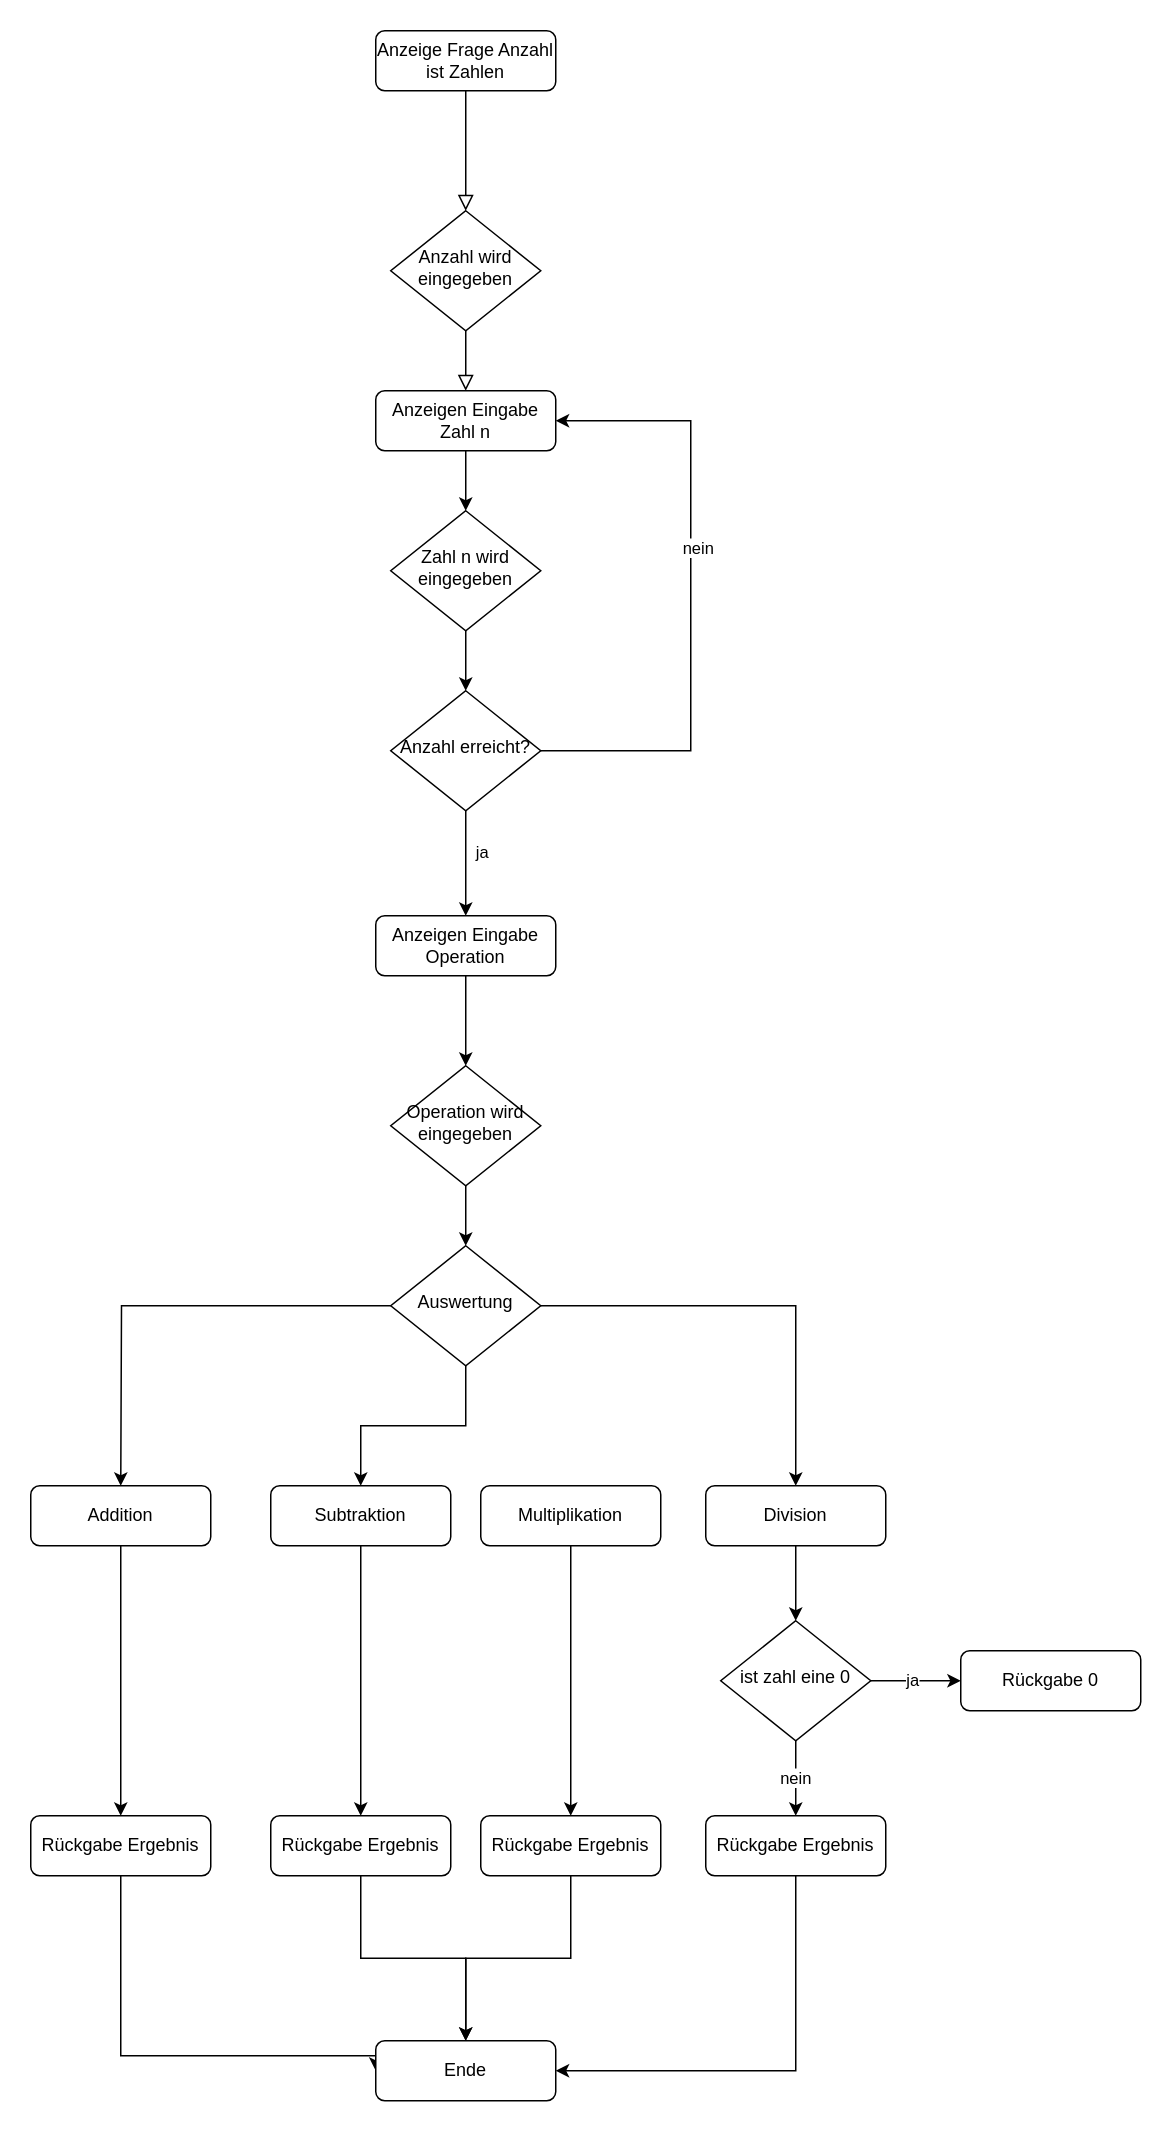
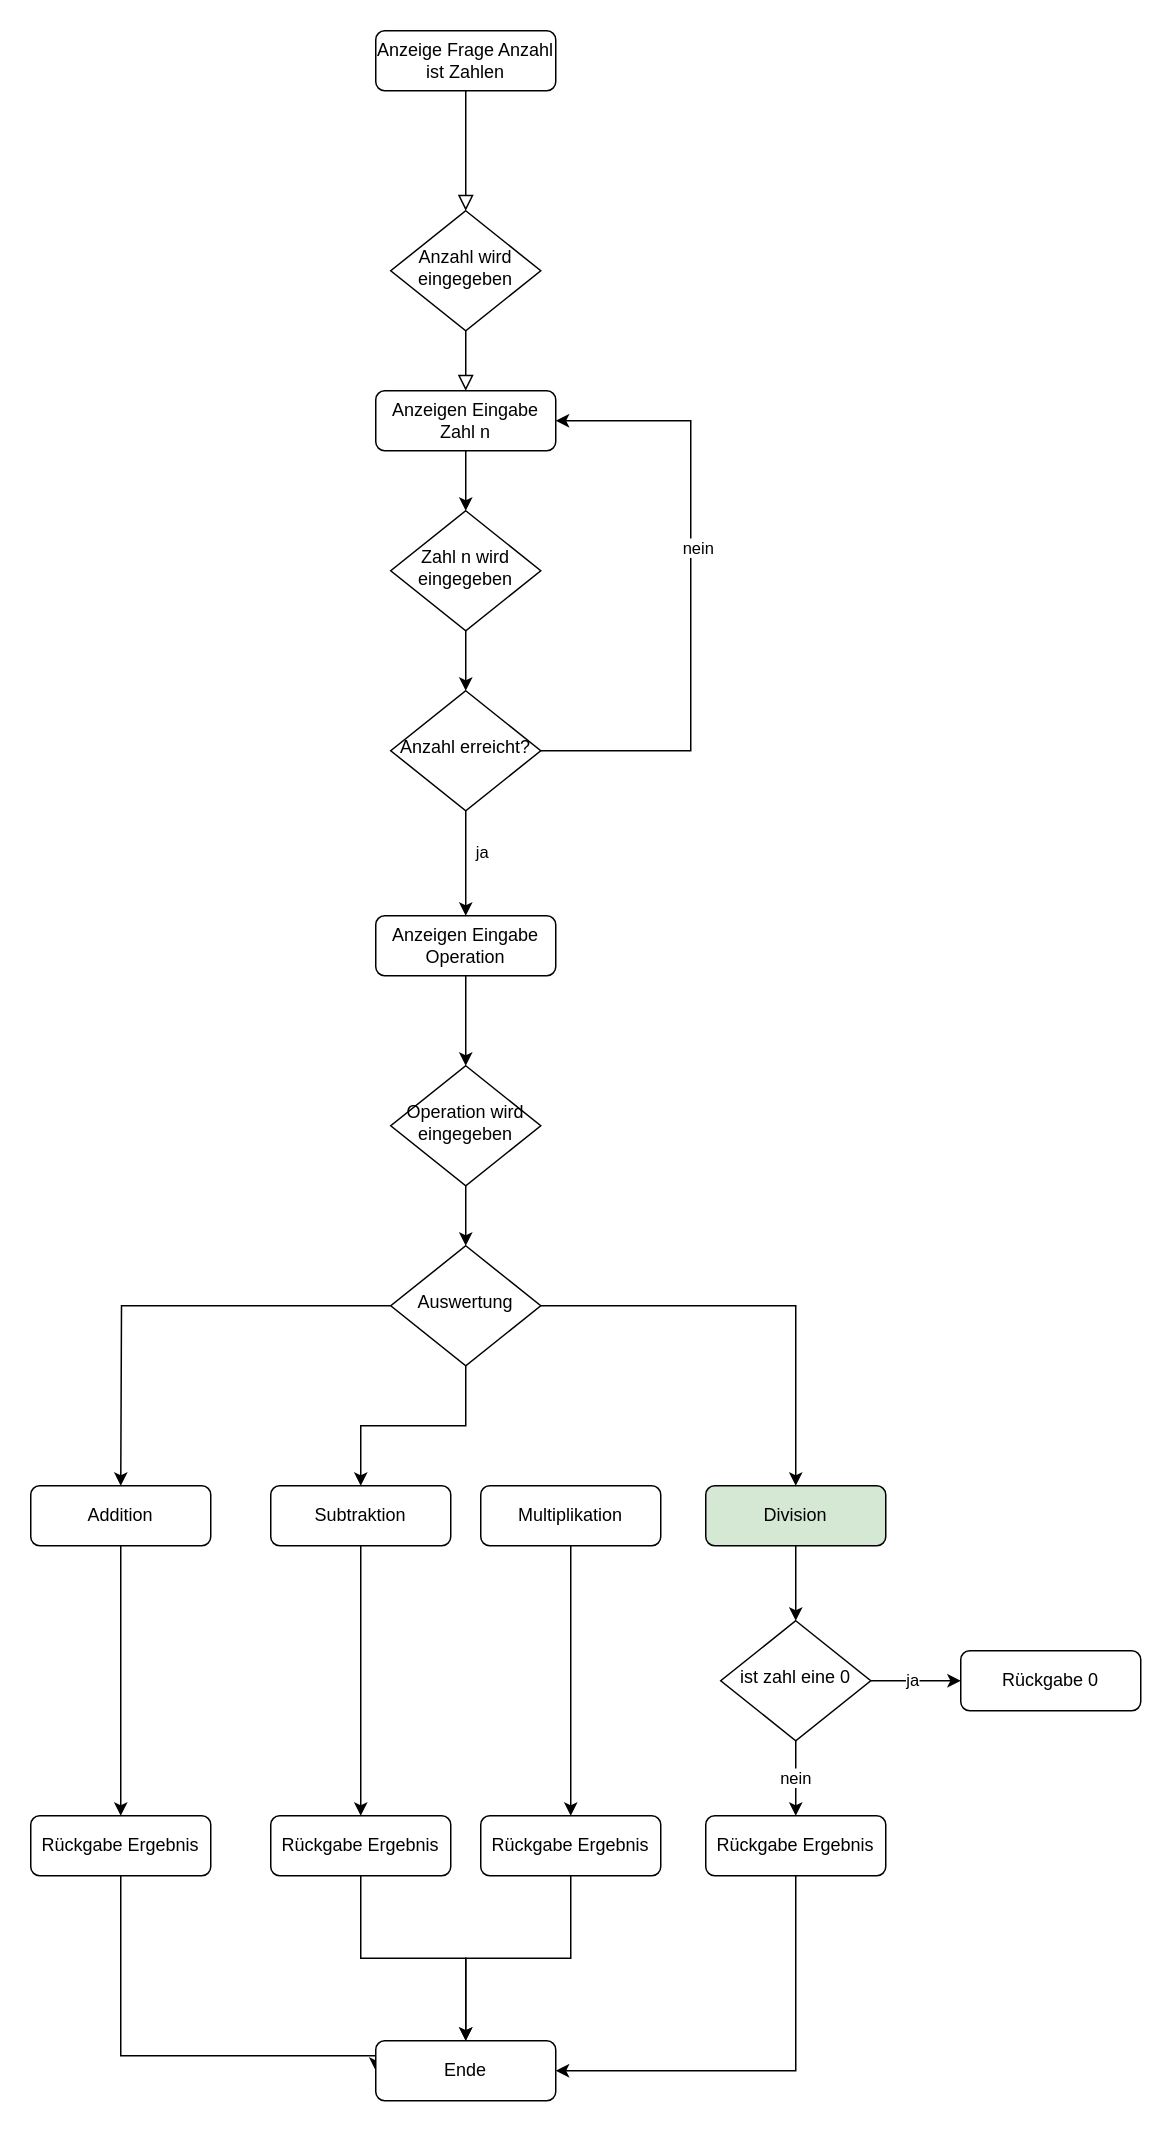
- <mxCell id="24" value="Division" style="rounded=1;whiteSpace=wrap;html=1;fontSize=12;glass=0;strokeWidth=1;shadow=0;" parent="1" vertex="1"><mxGeometry x="470" y="990" width="120" height="40" as="geometry" /></mxCell>
+ <mxCell id="24" value="Division" style="rounded=1;whiteSpace=wrap;html=1;fontSize=12;glass=0;strokeWidth=1;shadow=0;fillColor=#d5e8d4;" parent="1" vertex="1"><mxGeometry x="470" y="990" width="120" height="40" as="geometry" /></mxCell>
